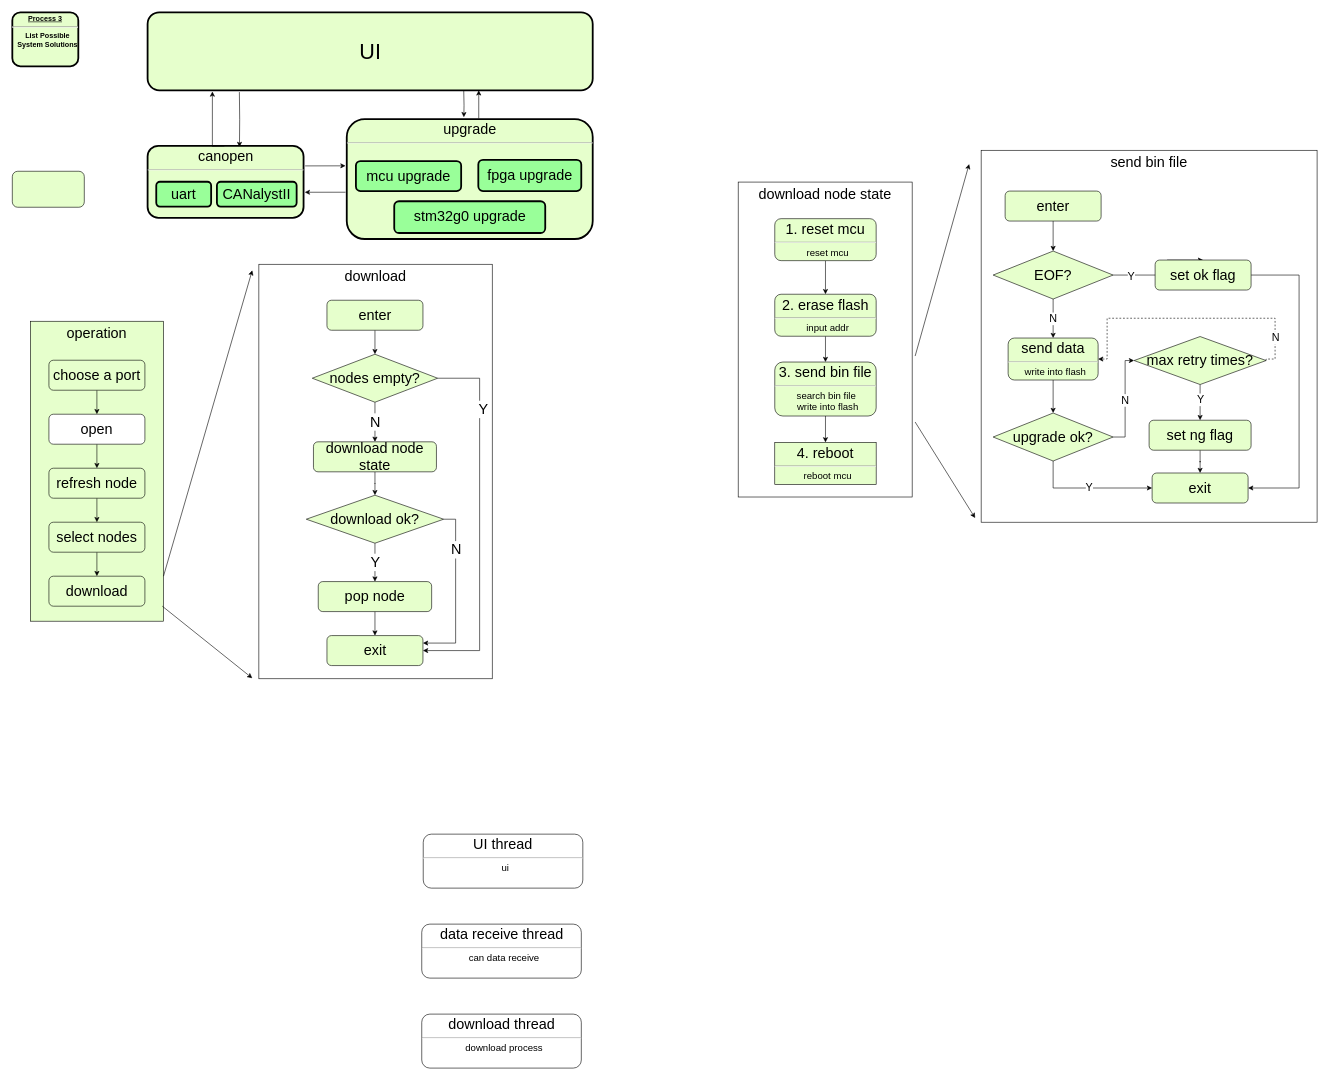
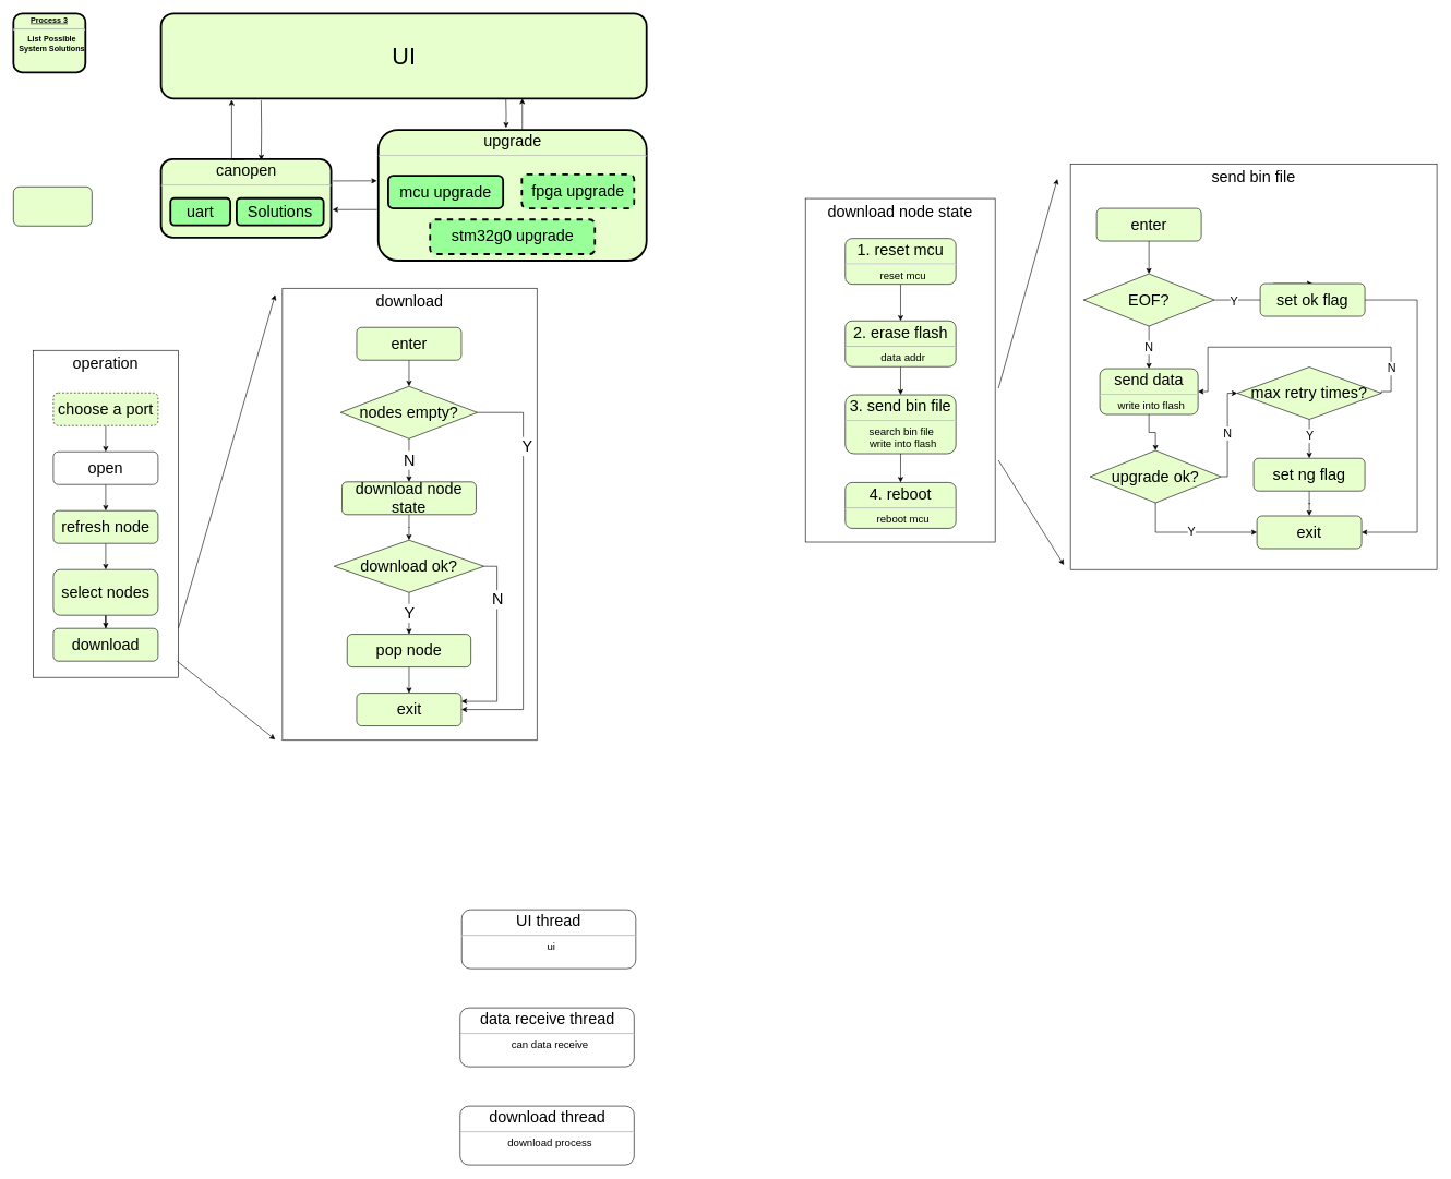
- <mxCell id="23" value="&lt;font style=&quot;font-size: 24px&quot;&gt;fpga upgrade&lt;/font&gt;" style="rounded=1;whiteSpace=wrap;html=1;shadow=0;glass=0;comic=0;strokeColor=#000000;strokeWidth=3;gradientColor=none;fillColor=#99FF99;" vertex="1" parent="20"><mxGeometry x="219.302" y="18" width="171.628" height="52" as="geometry" /></mxCell>
+ <mxCell id="23" value="&lt;font style=&quot;font-size: 24px&quot;&gt;fpga upgrade&lt;/font&gt;" style="rounded=1;whiteSpace=wrap;html=1;shadow=0;glass=0;comic=0;strokeColor=#000000;strokeWidth=3;gradientColor=none;fillColor=#99FF99;dashed=1;" vertex="1" parent="20"><mxGeometry x="219.302" y="18" width="171.628" height="52" as="geometry" /></mxCell>
- <mxCell id="16" value="&lt;font style=&quot;font-size: 24px&quot;&gt;CANalystII&lt;/font&gt;" style="rounded=1;whiteSpace=wrap;html=1;shadow=0;glass=0;comic=0;strokeColor=#000000;strokeWidth=3;gradientColor=none;fillColor=#99FF99;" vertex="1" parent="13"><mxGeometry x="115.556" y="59.941" width="132.889" height="41.379" as="geometry" /></mxCell>
+ <mxCell id="16" value="&lt;font style=&quot;font-size: 24px&quot;&gt;Solutions&lt;/font&gt;" style="rounded=1;whiteSpace=wrap;html=1;shadow=0;glass=0;comic=0;strokeColor=#000000;strokeWidth=3;gradientColor=none;fillColor=#99FF99;" vertex="1" parent="13"><mxGeometry x="115.556" y="59.941" width="132.889" height="41.379" as="geometry" /></mxCell>
- <mxCell id="24" value="&lt;font style=&quot;font-size: 24px&quot;&gt;stm32g0 upgrade&lt;/font&gt;" style="rounded=1;whiteSpace=wrap;html=1;shadow=0;glass=0;comic=0;strokeColor=#000000;strokeWidth=3;gradientColor=none;fillColor=#99FF99;" vertex="1" parent="20"><mxGeometry x="79.14" y="87" width="251.721" height="53" as="geometry" /></mxCell>
+ <mxCell id="24" value="&lt;font style=&quot;font-size: 24px&quot;&gt;stm32g0 upgrade&lt;/font&gt;" style="rounded=1;whiteSpace=wrap;html=1;shadow=0;glass=0;comic=0;strokeColor=#000000;strokeWidth=3;gradientColor=none;fillColor=#99FF99;dashed=1;" vertex="1" parent="20"><mxGeometry x="79.14" y="87" width="251.721" height="53" as="geometry" /></mxCell>
- <mxCell id="41" value="&lt;p style=&quot;margin: 4px 0px 0px ; text-align: center&quot;&gt;&lt;font style=&quot;font-weight: normal ; font-size: 24px&quot;&gt;2. erase flash&lt;/font&gt;&lt;/p&gt;&lt;hr&gt;&lt;p style=&quot;margin: 0px ; margin-left: 8px&quot;&gt;&lt;font size=&quot;3&quot; style=&quot;font-weight: normal&quot;&gt;input addr&lt;/font&gt;&lt;/p&gt;" style="verticalAlign=middle;align=center;overflow=fill;fontSize=12;fontFamily=Helvetica;html=1;rounded=1;fontStyle=1;strokeWidth=1;fillColor=#E6FFCC" vertex="1" parent="1"><mxGeometry x="1291" y="490" width="169" height="70" as="geometry" /></mxCell>
+ <mxCell id="41" value="&lt;p style=&quot;margin: 4px 0px 0px ; text-align: center&quot;&gt;&lt;font style=&quot;font-weight: normal ; font-size: 24px&quot;&gt;2. erase flash&lt;/font&gt;&lt;/p&gt;&lt;hr&gt;&lt;p style=&quot;margin: 0px ; margin-left: 8px&quot;&gt;&lt;font size=&quot;3&quot; style=&quot;font-weight: normal&quot;&gt;data addr&lt;/font&gt;&lt;/p&gt;" style="verticalAlign=middle;align=center;overflow=fill;fontSize=12;fontFamily=Helvetica;html=1;rounded=1;fontStyle=1;strokeWidth=1;fillColor=#E6FFCC" vertex="1" parent="1"><mxGeometry x="1291" y="490" width="169" height="70" as="geometry" /></mxCell>
- <mxCell id="61" style="edgeStyle=orthogonalEdgeStyle;rounded=0;orthogonalLoop=1;jettySize=auto;html=1;entryX=1;entryY=0.5;entryDx=0;entryDy=0;exitX=1;exitY=0.5;exitDx=0;exitDy=0;dashed=1;" edge="1" parent="1" source="65" target="58"><mxGeometry relative="1" as="geometry"><Array as="points"><mxPoint x="2110" y="598" /><mxPoint x="2125" y="598" /><mxPoint x="2125" y="530" /><mxPoint x="1845" y="530" /><mxPoint x="1845" y="598" /></Array></mxGeometry></mxCell>
+ <mxCell id="61" style="edgeStyle=orthogonalEdgeStyle;rounded=0;orthogonalLoop=1;jettySize=auto;html=1;entryX=1;entryY=0.5;entryDx=0;entryDy=0;exitX=1;exitY=0.5;exitDx=0;exitDy=0;" edge="1" parent="1" source="65" target="58"><mxGeometry relative="1" as="geometry"><Array as="points"><mxPoint x="2110" y="598" /><mxPoint x="2125" y="598" /><mxPoint x="2125" y="530" /><mxPoint x="1845" y="530" /><mxPoint x="1845" y="598" /></Array></mxGeometry></mxCell>
- <mxCell id="3" value="operation" style="rounded=0;whiteSpace=wrap;html=1;strokeWidth=1;verticalAlign=top;fontSize=24;fillColor=#e6ffcc;" vertex="1" parent="1"><mxGeometry x="50" y="535" width="222" height="500" as="geometry" /></mxCell>
+ <mxCell id="3" value="operation" style="rounded=0;whiteSpace=wrap;html=1;strokeWidth=1;verticalAlign=top;fontSize=24;" vertex="1" parent="1"><mxGeometry x="50" y="535" width="222" height="500" as="geometry" /></mxCell>
- <mxCell id="30" value="&lt;span style=&quot;font-size: 24px&quot;&gt;choose a port&lt;/span&gt;" style="rounded=1;whiteSpace=wrap;html=1;fillColor=#E6FFCC;" vertex="1" parent="1"><mxGeometry x="81" y="600" width="160" height="50" as="geometry" /></mxCell>
+ <mxCell id="30" value="&lt;span style=&quot;font-size: 24px&quot;&gt;choose a port&lt;/span&gt;" style="rounded=1;whiteSpace=wrap;html=1;fillColor=#E6FFCC;dashed=1;" vertex="1" parent="1"><mxGeometry x="81" y="600" width="160" height="50" as="geometry" /></mxCell>
- <mxCell id="54" value="&lt;font style=&quot;font-size: 24px&quot;&gt;upgrade ok?&lt;/font&gt;" style="rhombus;whiteSpace=wrap;html=1;fillColor=#E6FFCC;" vertex="1" parent="1"><mxGeometry x="1655" y="688" width="200" height="80" as="geometry" /></mxCell>
+ <mxCell id="54" value="&lt;font style=&quot;font-size: 24px&quot;&gt;upgrade ok?&lt;/font&gt;" style="rhombus;whiteSpace=wrap;html=1;fillColor=#E6FFCC;" vertex="1" parent="1"><mxGeometry x="1665" y="688" width="200" height="80" as="geometry" /></mxCell>
- <mxCell id="44" value="&lt;p style=&quot;margin: 4px 0px 0px ; text-align: center&quot;&gt;&lt;span style=&quot;font-weight: normal&quot;&gt;&lt;font style=&quot;font-size: 24px&quot;&gt;4. reboot&lt;/font&gt;&lt;/span&gt;&lt;/p&gt;&lt;hr&gt;&lt;p style=&quot;margin: 0px ; margin-left: 8px&quot;&gt;&lt;font size=&quot;3&quot; style=&quot;font-weight: normal&quot;&gt;reboot mcu&lt;/font&gt;&lt;/p&gt;" style="verticalAlign=middle;align=center;overflow=fill;fontSize=12;fontFamily=Helvetica;html=1;fontStyle=1;strokeWidth=1;fillColor=#E6FFCC;rounded=0;" vertex="1" parent="1"><mxGeometry x="1291" y="737" width="169" height="70" as="geometry" /></mxCell>
+ <mxCell id="44" value="&lt;p style=&quot;margin: 4px 0px 0px ; text-align: center&quot;&gt;&lt;span style=&quot;font-weight: normal&quot;&gt;&lt;font style=&quot;font-size: 24px&quot;&gt;4. reboot&lt;/font&gt;&lt;/span&gt;&lt;/p&gt;&lt;hr&gt;&lt;p style=&quot;margin: 0px ; margin-left: 8px&quot;&gt;&lt;font size=&quot;3&quot; style=&quot;font-weight: normal&quot;&gt;reboot mcu&lt;/font&gt;&lt;/p&gt;" style="verticalAlign=middle;align=center;overflow=fill;fontSize=12;fontFamily=Helvetica;html=1;rounded=1;fontStyle=1;strokeWidth=1;fillColor=#E6FFCC" vertex="1" parent="1"><mxGeometry x="1291" y="737" width="169" height="70" as="geometry" /></mxCell>
- <mxCell id="36" value="&lt;span style=&quot;font-size: 24px&quot;&gt;select nodes&lt;/span&gt;" style="rounded=1;whiteSpace=wrap;html=1;fillColor=#E6FFCC;" vertex="1" parent="1"><mxGeometry x="81" y="870" width="160" height="50" as="geometry" /></mxCell>
+ <mxCell id="36" value="&lt;span style=&quot;font-size: 24px&quot;&gt;select nodes&lt;/span&gt;" style="rounded=1;whiteSpace=wrap;html=1;fillColor=#E6FFCC;" vertex="1" parent="1"><mxGeometry x="81" y="870" width="160" height="70" as="geometry" /></mxCell>
